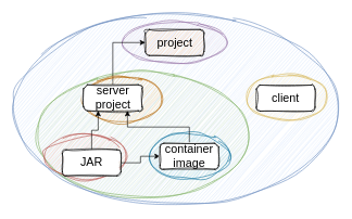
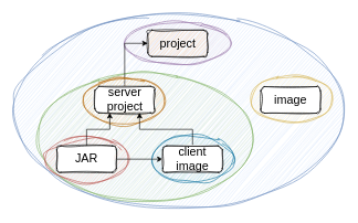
- <mxCell id="12" value="&lt;font style=&quot;font-size: 18px;&quot;&gt;server project&lt;/font&gt;" style="rounded=1;whiteSpace=wrap;html=1;sketch=1;curveFitting=1;jiggle=2;" parent="1" vertex="1"><mxGeometry x="127.5" y="130" width="90" height="40" as="geometry" /></mxCell>
+ <mxCell id="12" value="&lt;font style=&quot;font-size: 18px;&quot;&gt;server project&lt;/font&gt;" style="rounded=1;whiteSpace=wrap;html=1;sketch=1;curveFitting=1;jiggle=2;" parent="1" vertex="1"><mxGeometry x="142.5" y="130" width="90" height="40" as="geometry" /></mxCell>
- <mxCell id="8" value="&lt;font style=&quot;font-size: 18px;&quot;&gt;client&lt;/font&gt;" style="rounded=1;whiteSpace=wrap;html=1;sketch=1;curveFitting=1;jiggle=2;" parent="1" vertex="1"><mxGeometry x="393" y="130.5" width="90" height="40" as="geometry" /></mxCell>
+ <mxCell id="8" value="&lt;font style=&quot;font-size: 18px;&quot;&gt;image&lt;/font&gt;" style="rounded=1;whiteSpace=wrap;html=1;sketch=1;curveFitting=1;jiggle=2;" parent="1" vertex="1"><mxGeometry x="393" y="130.5" width="90" height="40" as="geometry" /></mxCell>
- <mxCell id="17" value="&lt;font style=&quot;font-size: 18px;&quot;&gt;container image&lt;/font&gt;" style="rounded=1;whiteSpace=wrap;html=1;sketch=1;curveFitting=1;jiggle=2;" vertex="1" parent="1"><mxGeometry x="245" y="220" width="90" height="40" as="geometry" /></mxCell>
+ <mxCell id="17" value="&lt;font style=&quot;font-size: 18px;&quot;&gt;client image&lt;/font&gt;" style="rounded=1;whiteSpace=wrap;html=1;sketch=1;curveFitting=1;jiggle=2;" vertex="1" parent="1"><mxGeometry x="245" y="220" width="90" height="40" as="geometry" /></mxCell>
- <mxCell id="15" value="&lt;font style=&quot;font-size: 18px;&quot;&gt;JAR&lt;/font&gt;" style="rounded=1;whiteSpace=wrap;html=1;sketch=1;curveFitting=1;jiggle=2;" vertex="1" parent="1"><mxGeometry x="95" y="230" width="90" height="40" as="geometry" /></mxCell>
+ <mxCell id="15" value="&lt;font style=&quot;font-size: 18px;&quot;&gt;JAR&lt;/font&gt;" style="rounded=1;whiteSpace=wrap;html=1;sketch=1;curveFitting=1;jiggle=2;" vertex="1" parent="1"><mxGeometry x="85" y="220" width="90" height="40" as="geometry" /></mxCell>
